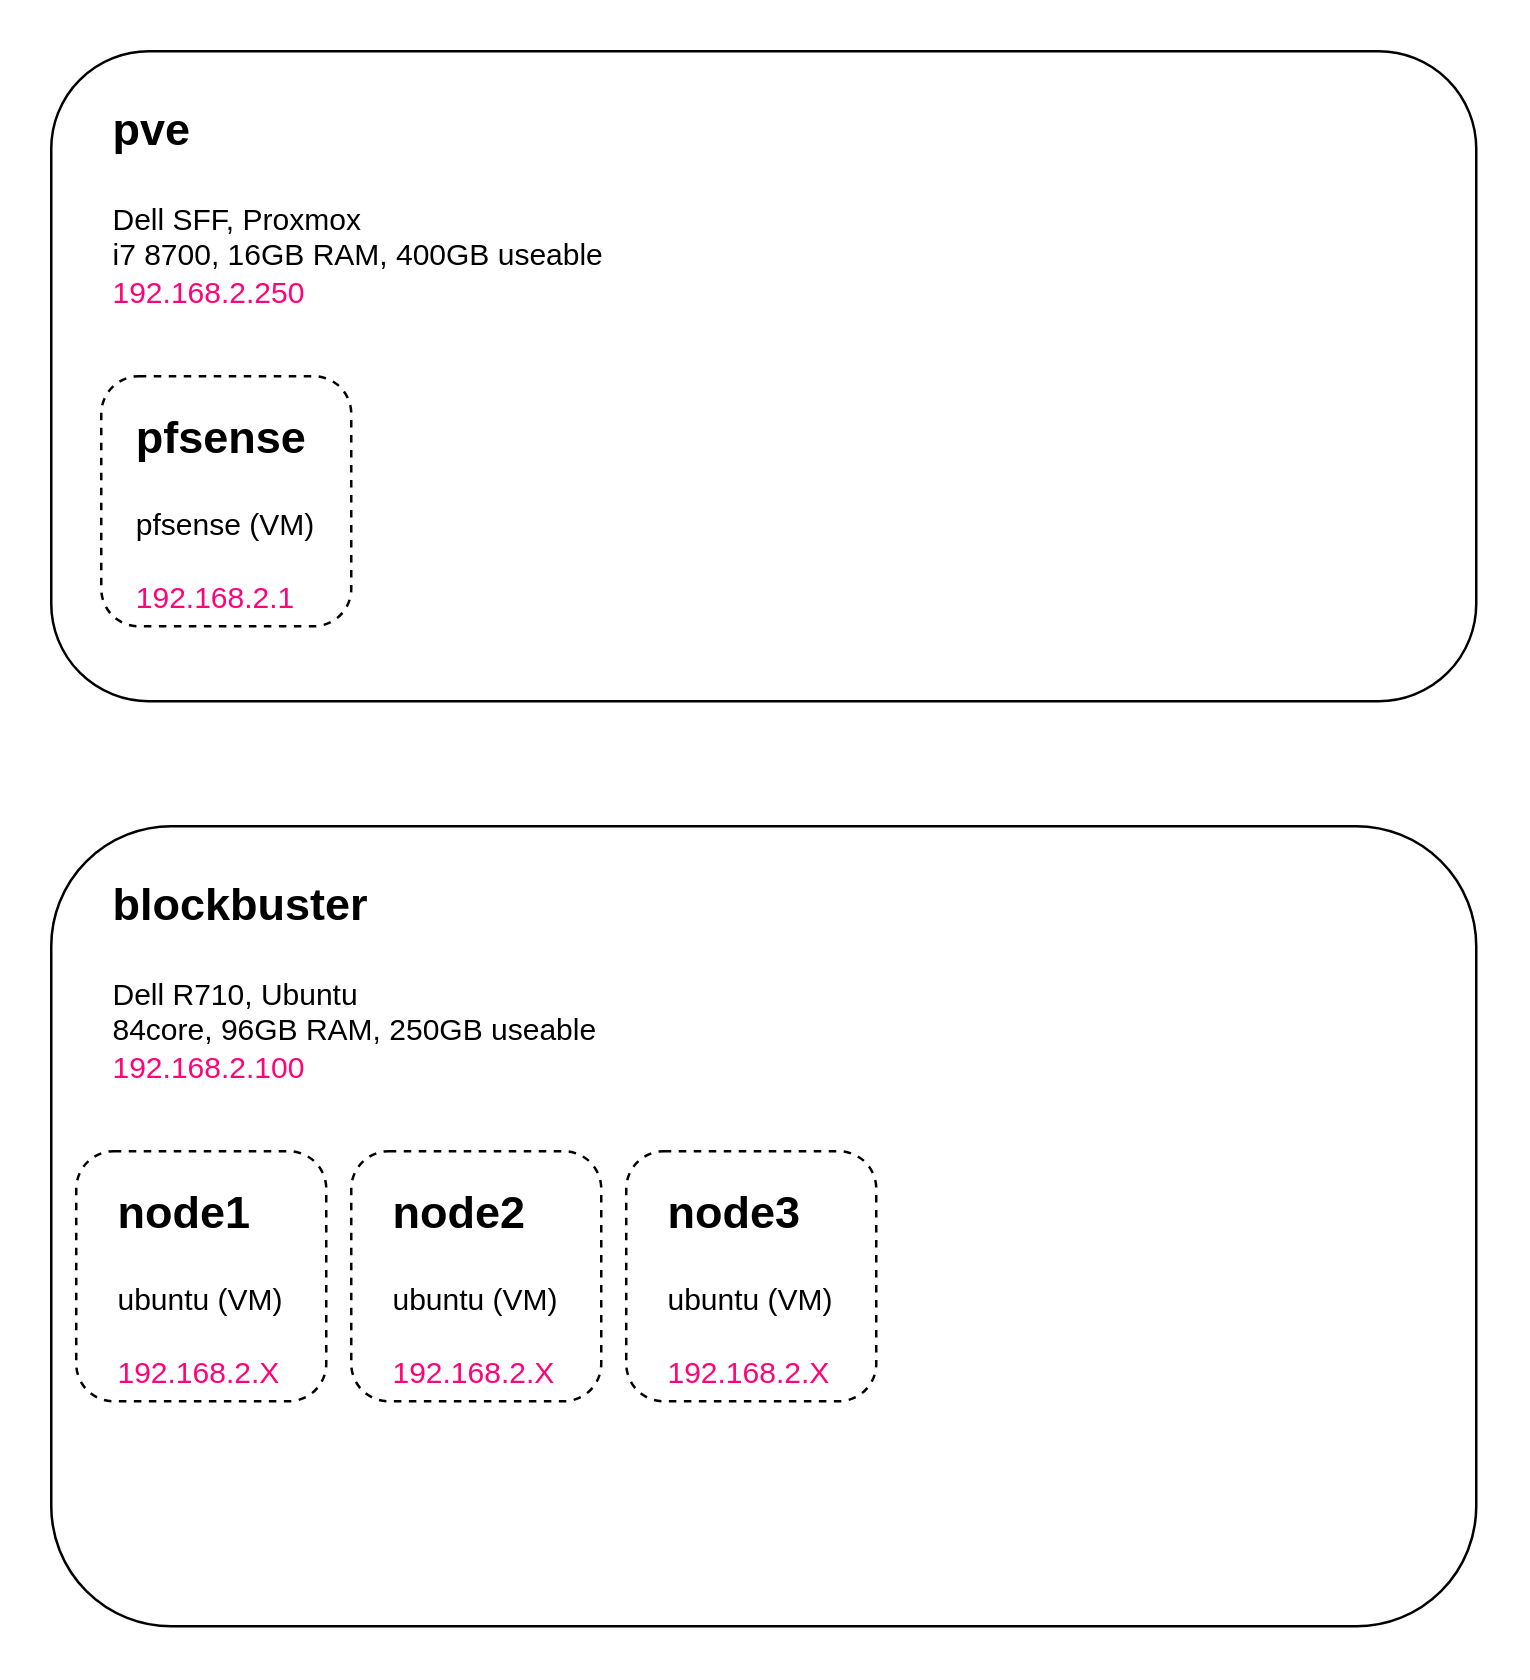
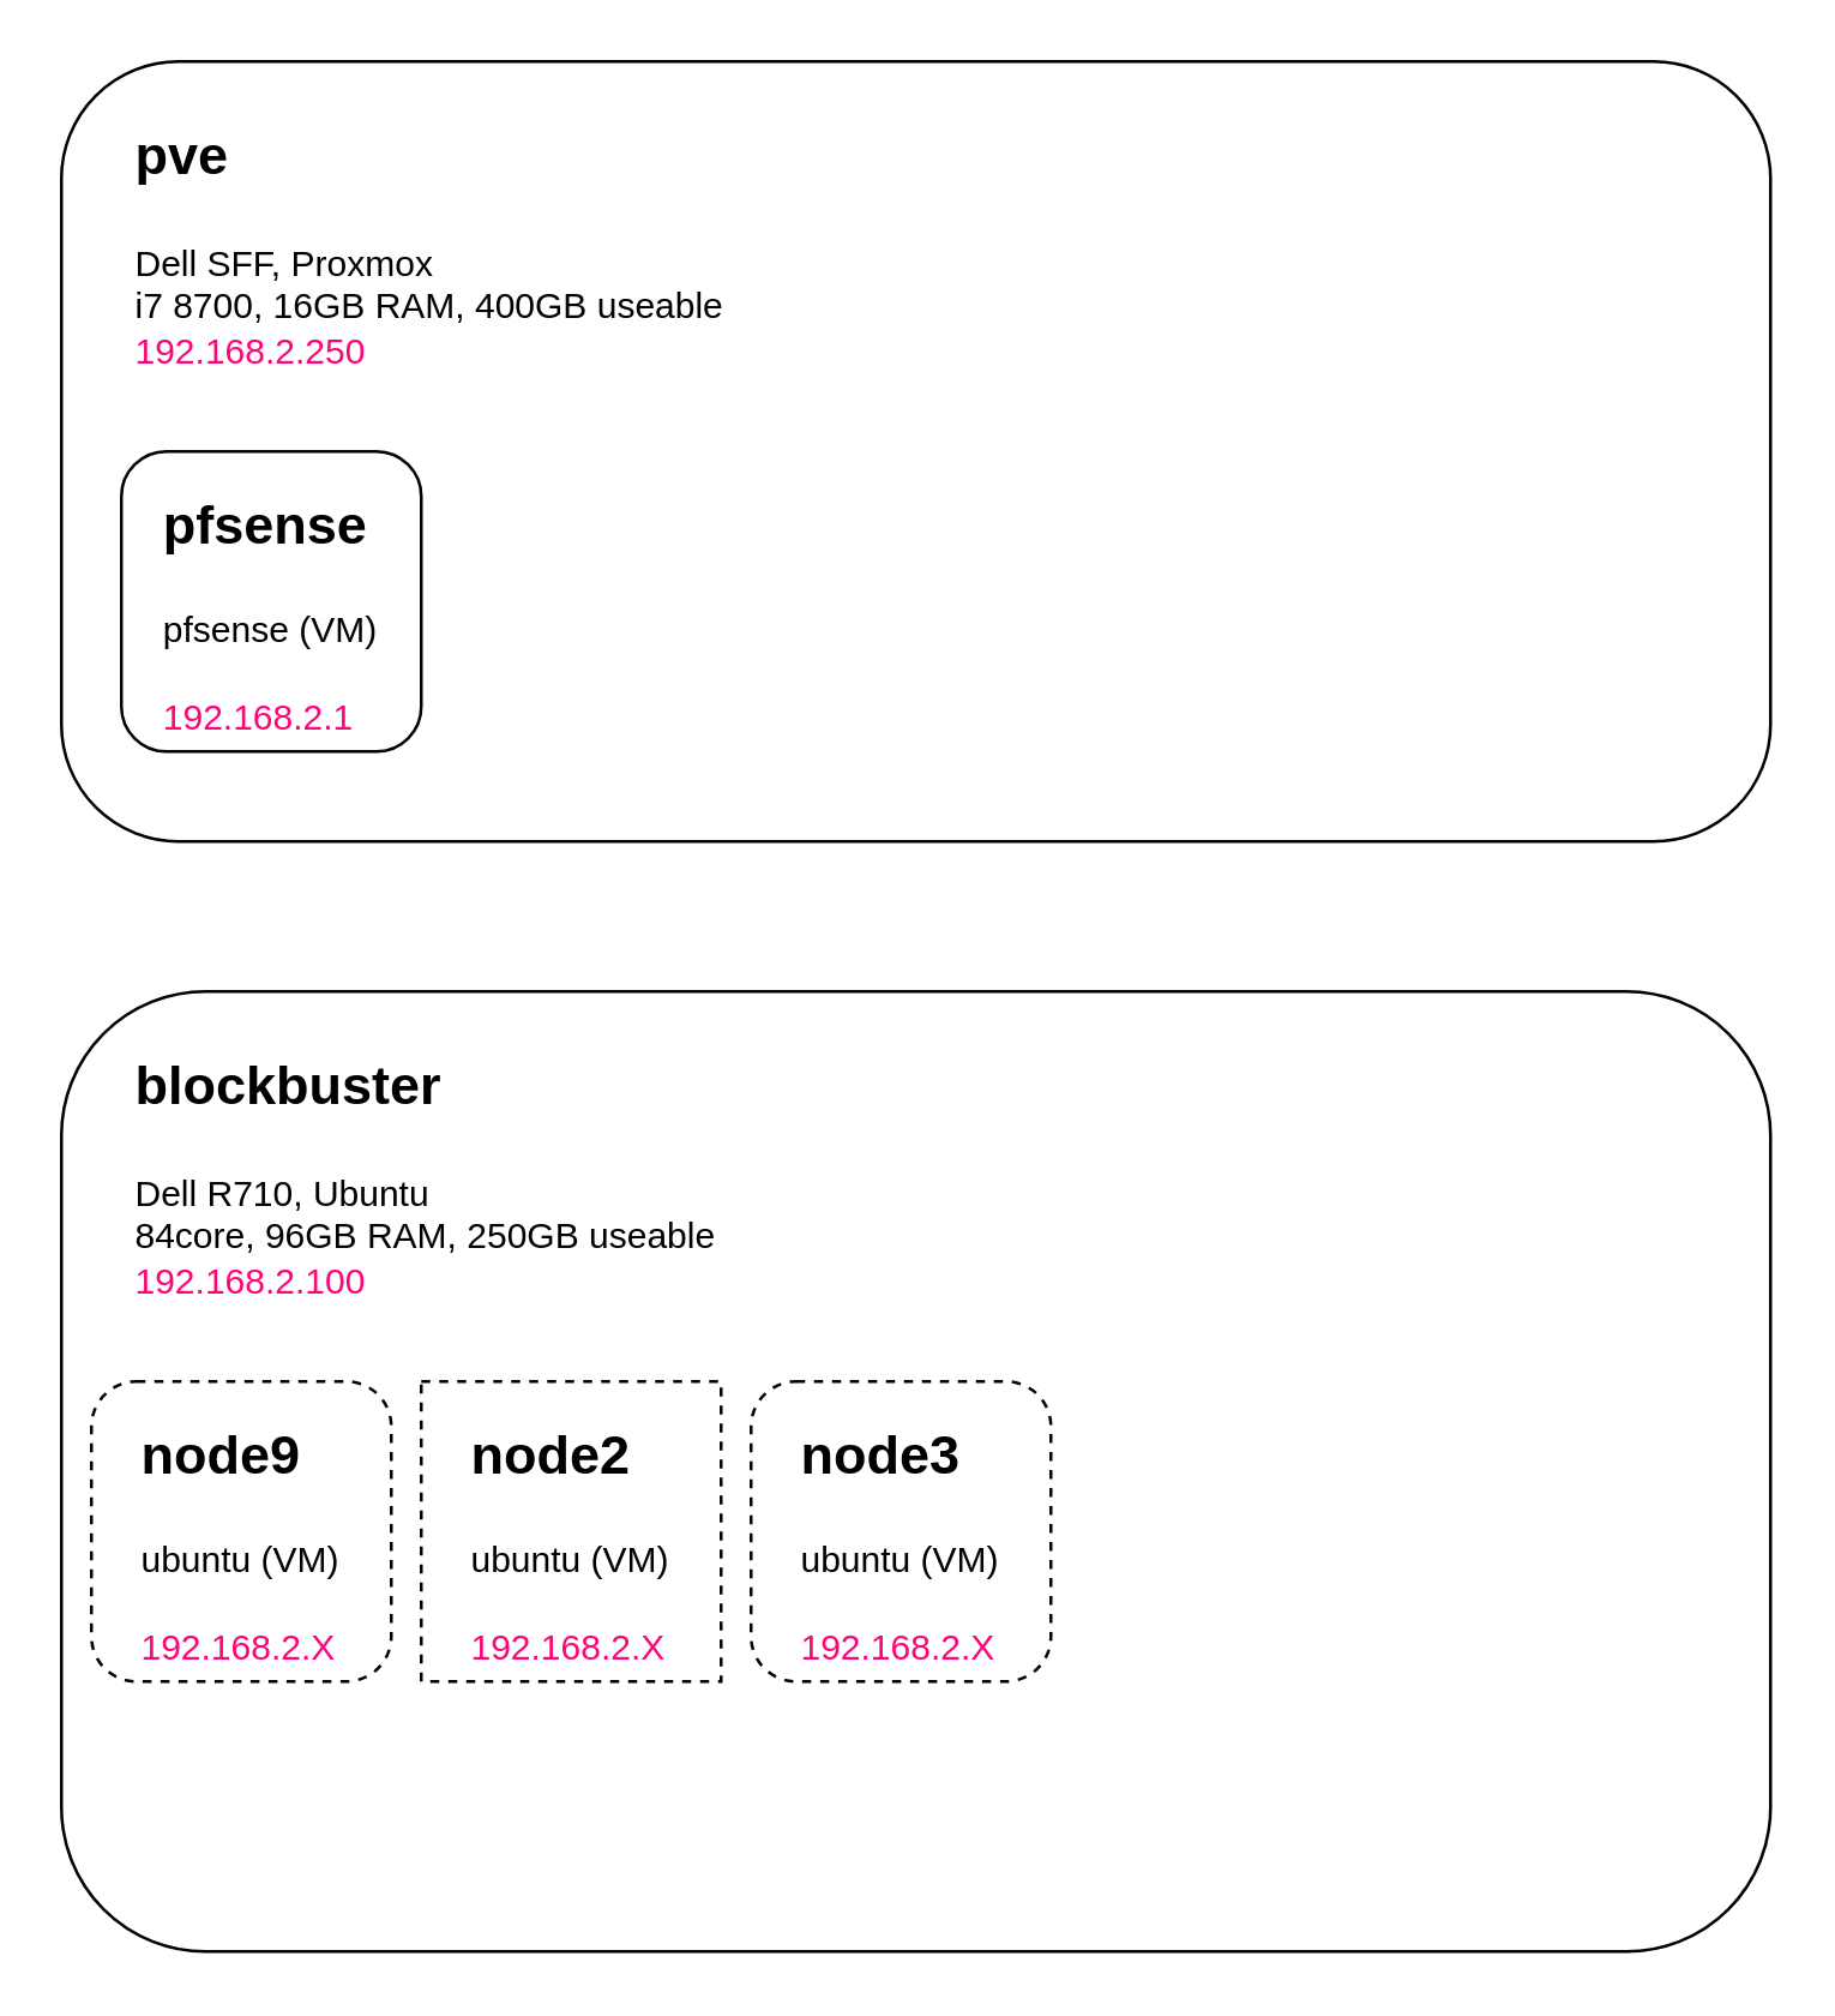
- <mxCell id="4" value="&lt;h1 style=&quot;text-align: left&quot;&gt;&lt;font style=&quot;font-size: 18px&quot;&gt;pfsense&lt;/font&gt;&lt;/h1&gt;&lt;p style=&quot;text-align: left&quot;&gt;pfsense (VM)&lt;br&gt;&lt;br&gt;&lt;font color=&quot;#ff0378&quot;&gt;192.168.2.1&lt;/font&gt;&lt;/p&gt;" style="rounded=1;whiteSpace=wrap;html=1;shadow=0;glass=0;sketch=0;fillColor=none;dashed=1;" parent="1" vertex="1"><mxGeometry x="40" y="150" width="100" height="100" as="geometry" /></mxCell>
+ <mxCell id="4" value="&lt;h1 style=&quot;text-align: left&quot;&gt;&lt;font style=&quot;font-size: 18px&quot;&gt;pfsense&lt;/font&gt;&lt;/h1&gt;&lt;p style=&quot;text-align: left&quot;&gt;pfsense (VM)&lt;br&gt;&lt;br&gt;&lt;font color=&quot;#ff0378&quot;&gt;192.168.2.1&lt;/font&gt;&lt;/p&gt;" style="rounded=1;whiteSpace=wrap;html=1;shadow=0;glass=0;sketch=0;fillColor=none;dashed=0;" parent="1" vertex="1"><mxGeometry x="40" y="150" width="100" height="100" as="geometry" /></mxCell>
- <mxCell id="7" value="&lt;h1 style=&quot;text-align: left&quot;&gt;&lt;font style=&quot;font-size: 18px&quot;&gt;node1&lt;/font&gt;&lt;/h1&gt;&lt;p style=&quot;text-align: left&quot;&gt;ubuntu (VM)&lt;br&gt;&lt;br&gt;&lt;font color=&quot;#ff0378&quot;&gt;192.168.2.X&lt;/font&gt;&lt;/p&gt;" style="rounded=1;whiteSpace=wrap;html=1;shadow=0;glass=0;sketch=0;fillColor=none;dashed=1;" parent="1" vertex="1"><mxGeometry x="30" y="460" width="100" height="100" as="geometry" /></mxCell>
+ <mxCell id="7" value="&lt;h1 style=&quot;text-align: left&quot;&gt;&lt;font style=&quot;font-size: 18px&quot;&gt;node9&lt;/font&gt;&lt;/h1&gt;&lt;p style=&quot;text-align: left&quot;&gt;ubuntu (VM)&lt;br&gt;&lt;br&gt;&lt;font color=&quot;#ff0378&quot;&gt;192.168.2.X&lt;/font&gt;&lt;/p&gt;" style="rounded=1;whiteSpace=wrap;html=1;shadow=0;glass=0;sketch=0;fillColor=none;dashed=1;" parent="1" vertex="1"><mxGeometry x="30" y="460" width="100" height="100" as="geometry" /></mxCell>
- <mxCell id="8" value="&lt;h1 style=&quot;text-align: left&quot;&gt;&lt;font style=&quot;font-size: 18px&quot;&gt;node2&lt;/font&gt;&lt;/h1&gt;&lt;p style=&quot;text-align: left&quot;&gt;ubuntu (VM)&lt;br&gt;&lt;br&gt;&lt;font color=&quot;#ff0378&quot;&gt;192.168.2.X&lt;/font&gt;&lt;/p&gt;" style="rounded=1;whiteSpace=wrap;html=1;shadow=0;glass=0;sketch=0;fillColor=none;dashed=1;" parent="1" vertex="1"><mxGeometry x="140" y="460" width="100" height="100" as="geometry" /></mxCell>
+ <mxCell id="8" value="&lt;h1 style=&quot;text-align: left&quot;&gt;&lt;font style=&quot;font-size: 18px&quot;&gt;node2&lt;/font&gt;&lt;/h1&gt;&lt;p style=&quot;text-align: left&quot;&gt;ubuntu (VM)&lt;br&gt;&lt;br&gt;&lt;font color=&quot;#ff0378&quot;&gt;192.168.2.X&lt;/font&gt;&lt;/p&gt;" style="whiteSpace=wrap;html=1;shadow=0;glass=0;sketch=0;fillColor=none;dashed=1;rounded=0;" parent="1" vertex="1"><mxGeometry x="140" y="460" width="100" height="100" as="geometry" /></mxCell>
